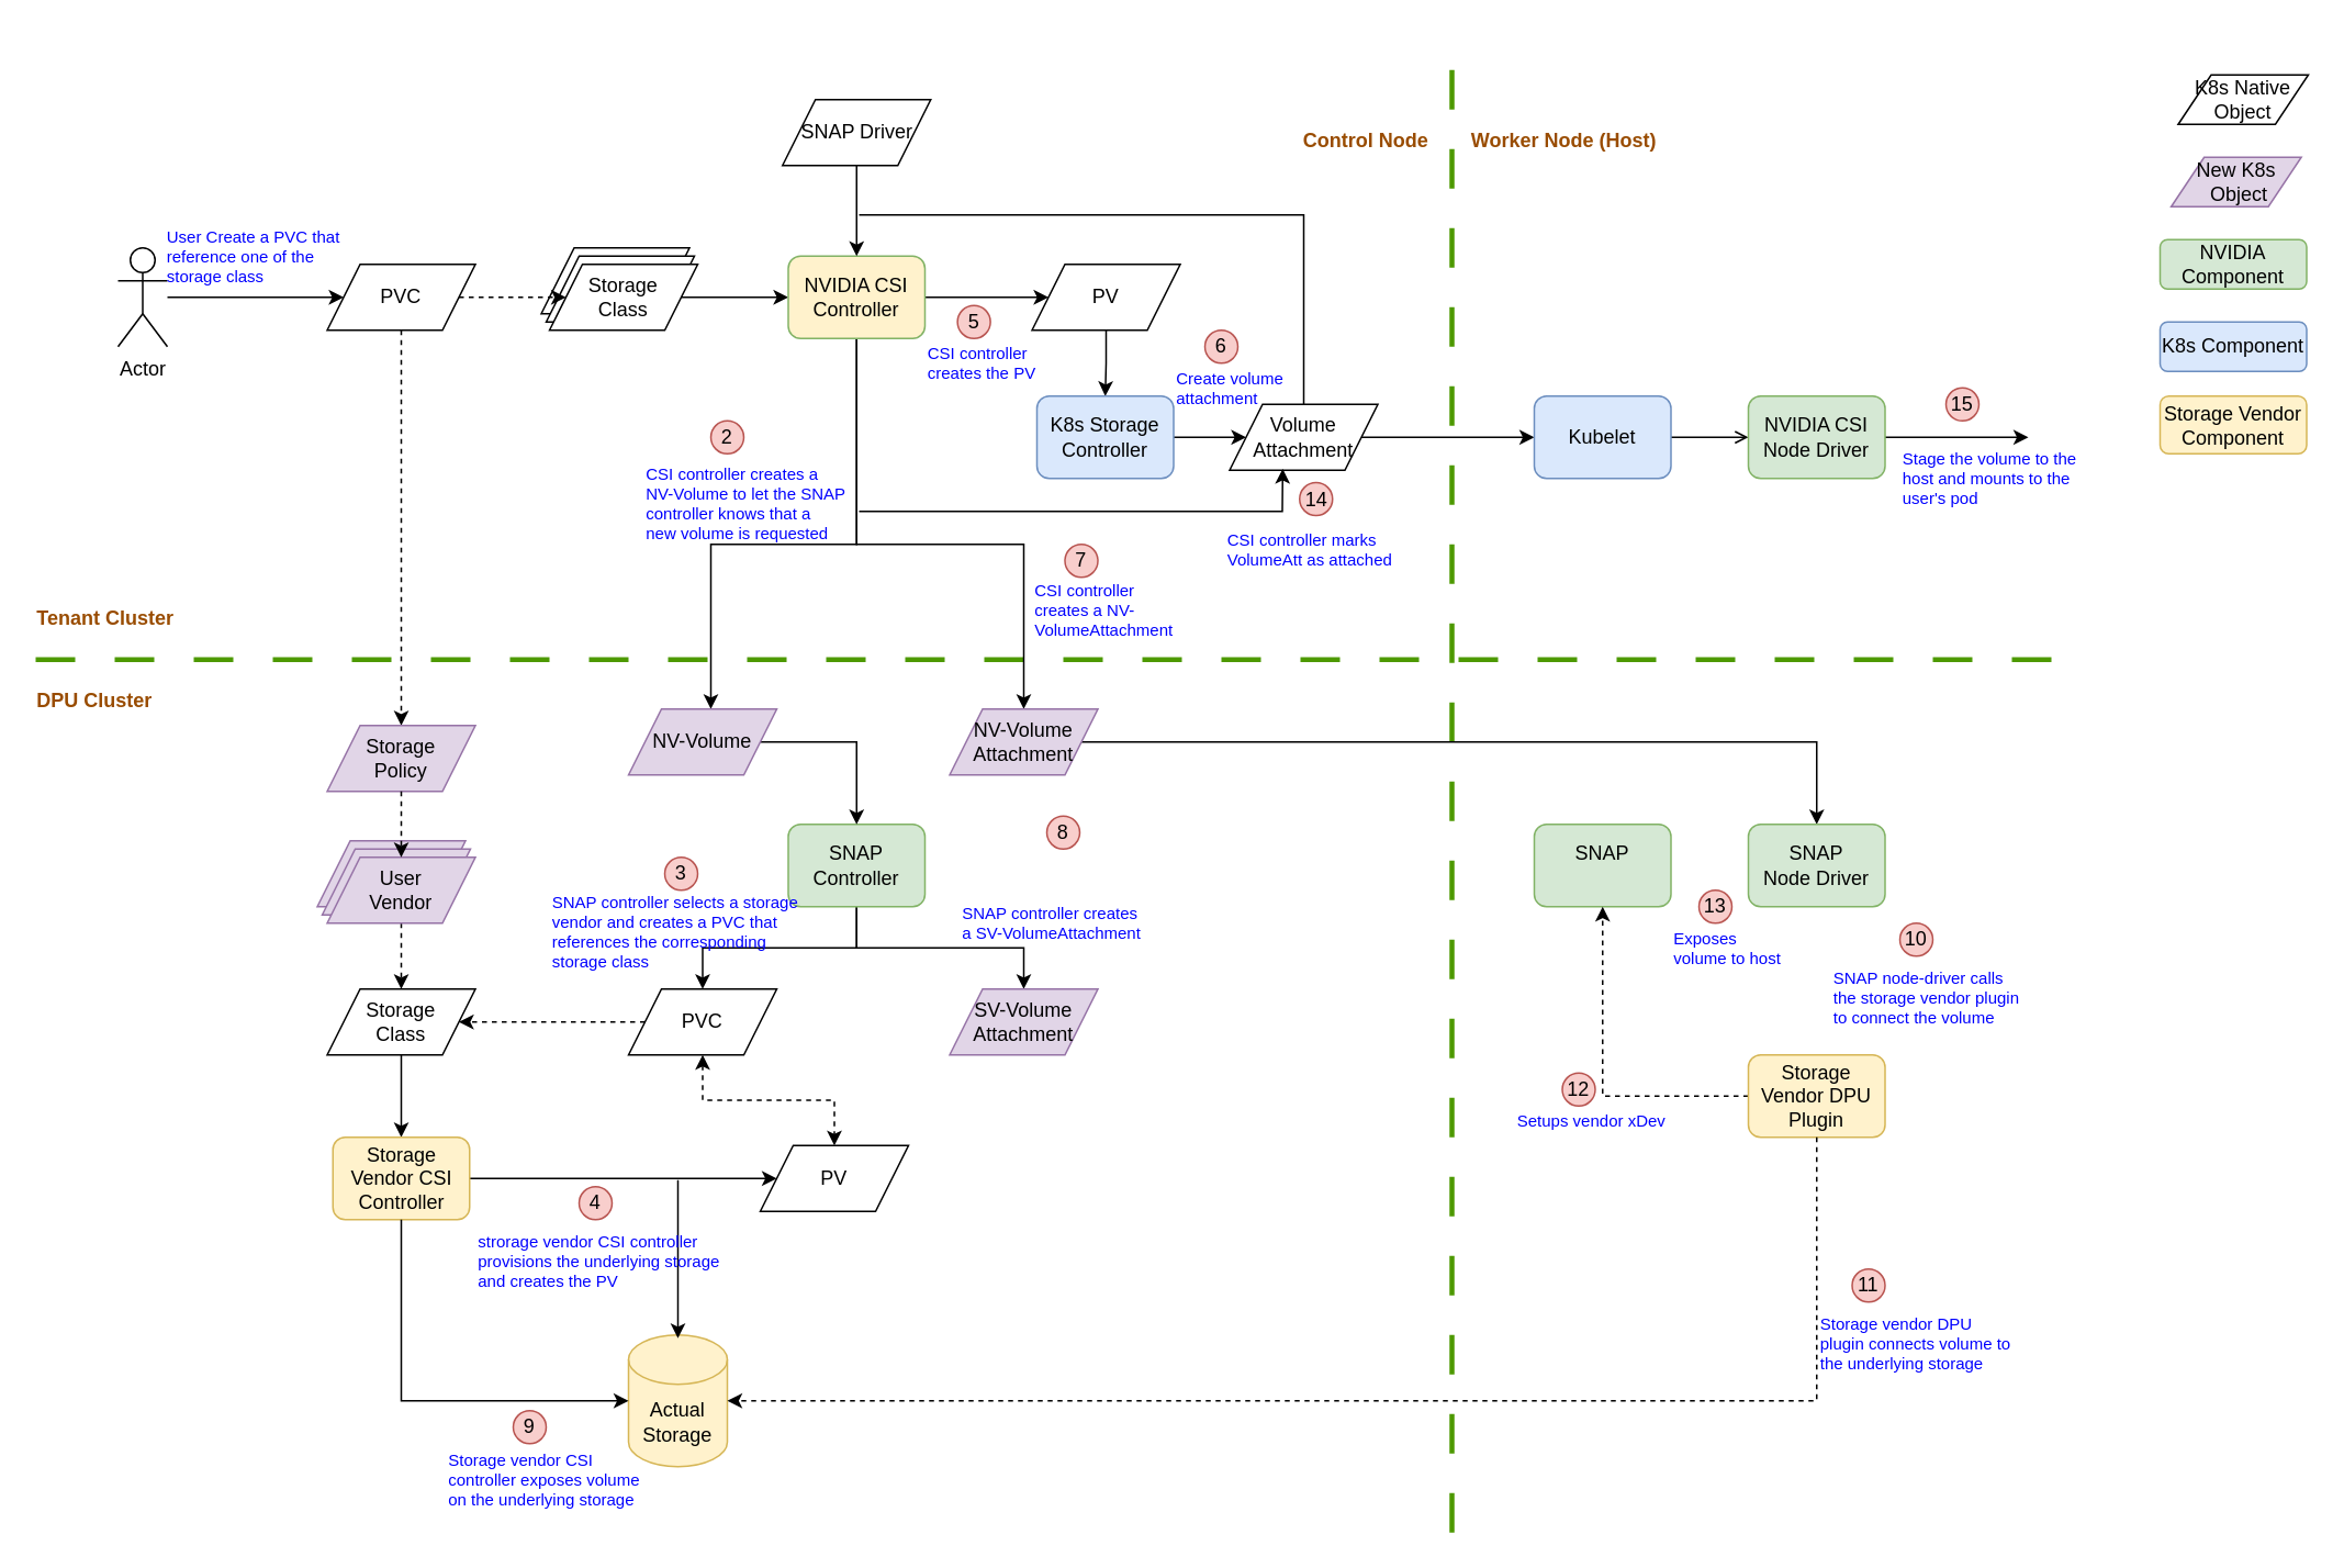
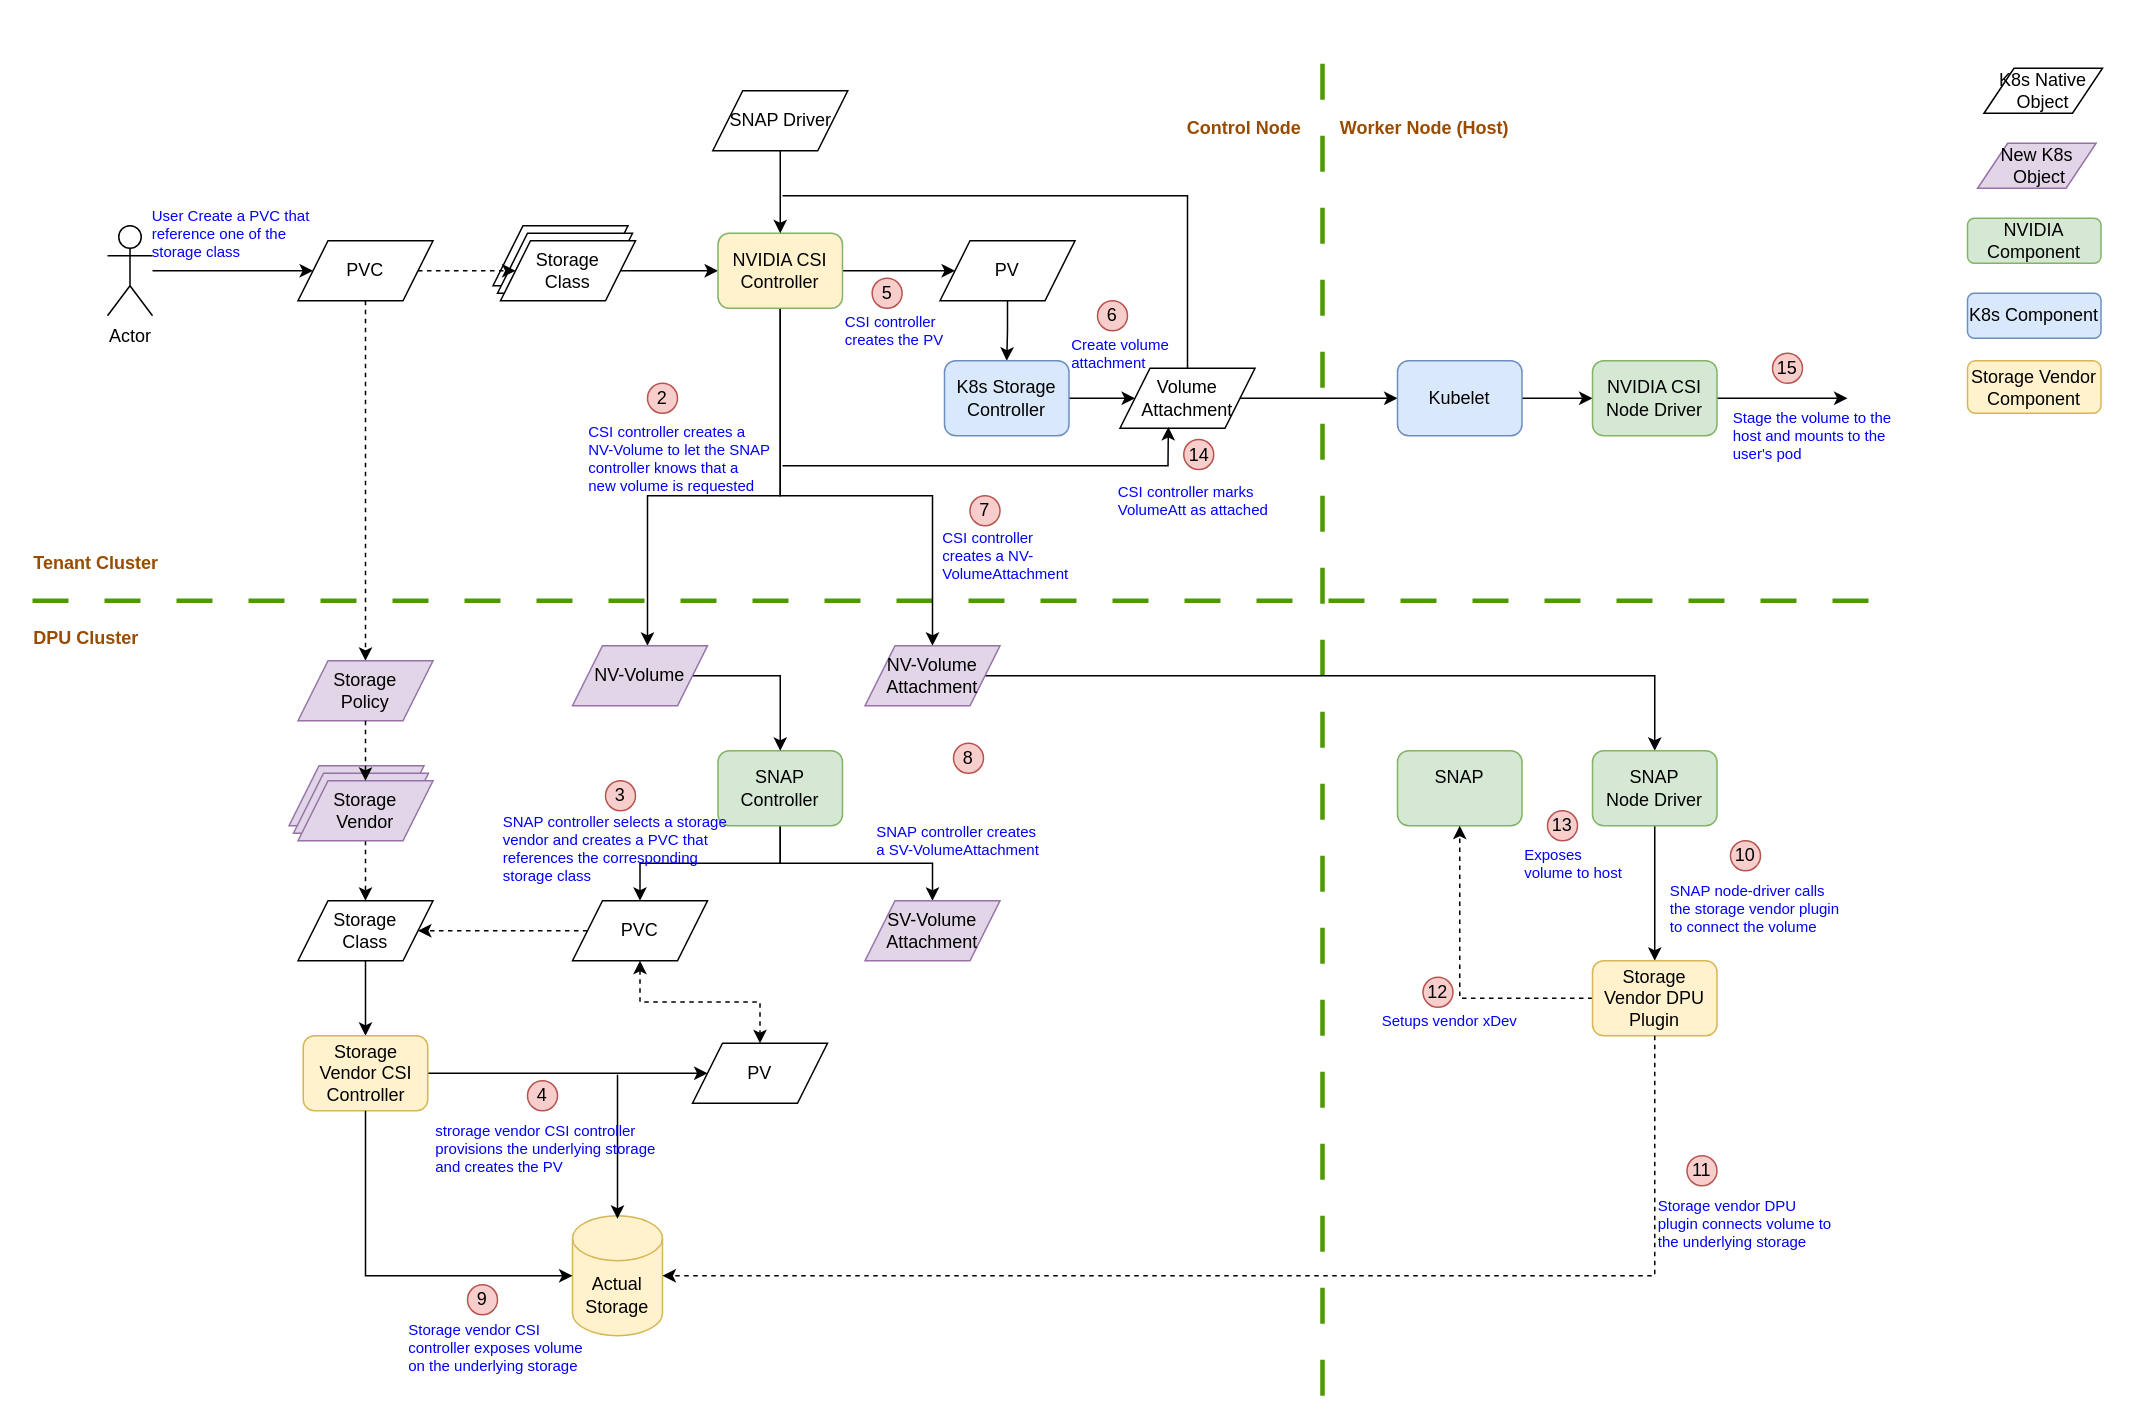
- <mxCell id="58" style="edgeStyle=orthogonalEdgeStyle;rounded=0;orthogonalLoop=1;jettySize=auto;html=1;entryX=0;entryY=0.5;entryDx=0;entryDy=0;endArrow=open;" edge="1" parent="1" source="59" target="61"><mxGeometry relative="1" as="geometry" /></mxCell>
+ <mxCell id="58" style="edgeStyle=orthogonalEdgeStyle;rounded=0;orthogonalLoop=1;jettySize=auto;html=1;entryX=0;entryY=0.5;entryDx=0;entryDy=0;" edge="1" parent="1" source="59" target="61"><mxGeometry relative="1" as="geometry" /></mxCell>
- <mxCell id="36" value="User&lt;div&gt;Vendor&lt;/div&gt;" style="shape=parallelogram;perimeter=parallelogramPerimeter;whiteSpace=wrap;html=1;fixedSize=1;fillColor=#e1d5e7;strokeColor=#9673a6;" vertex="1" parent="1"><mxGeometry x="198" y="520" width="90" height="40" as="geometry" /></mxCell>
+ <mxCell id="36" value="Storage&lt;div&gt;Vendor&lt;/div&gt;" style="shape=parallelogram;perimeter=parallelogramPerimeter;whiteSpace=wrap;html=1;fixedSize=1;fillColor=#e1d5e7;strokeColor=#9673a6;" vertex="1" parent="1"><mxGeometry x="198" y="520" width="90" height="40" as="geometry" /></mxCell>
+ <mxCell id="66" style="edgeStyle=orthogonalEdgeStyle;rounded=0;orthogonalLoop=1;jettySize=auto;html=1;exitX=0.5;exitY=1;exitDx=0;exitDy=0;entryX=0.5;entryY=0;entryDx=0;entryDy=0;" edge="1" parent="1" source="67" target="69"><mxGeometry relative="1" as="geometry" /></mxCell>
